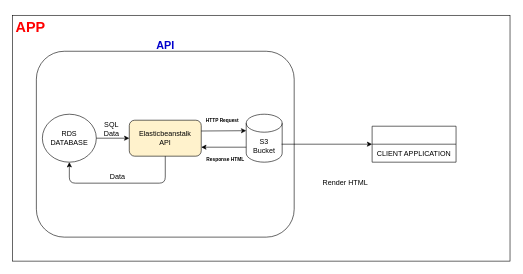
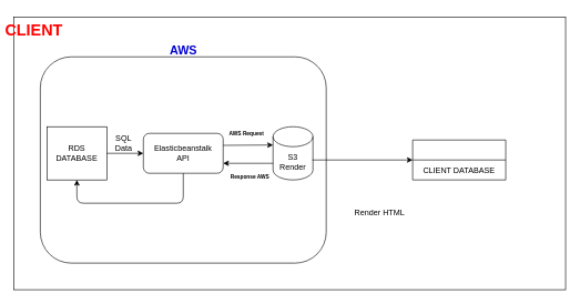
- <mxCell id="3" value="&lt;h1&gt;&lt;font color=&quot;#ff0000&quot;&gt;&lt;b&gt;APP&lt;/b&gt;&lt;/font&gt;&lt;/h1&gt;" style="text;html=1;align=center;verticalAlign=middle;resizable=0;points=[];autosize=1;strokeColor=none;fillColor=none;" vertex="1" parent="1"><mxGeometry x="20" y="20" width="60" height="50" as="geometry" /></mxCell>
+ <mxCell id="3" value="&lt;h1&gt;&lt;font color=&quot;#ff0000&quot;&gt;&lt;b&gt;CLIENT&lt;/b&gt;&lt;/font&gt;&lt;/h1&gt;" style="text;html=1;align=center;verticalAlign=middle;resizable=0;points=[];autosize=1;strokeColor=none;fillColor=none;" vertex="1" parent="1"><mxGeometry x="20" y="20" width="60" height="50" as="geometry" /></mxCell>
- <mxCell id="6" value="&lt;h2&gt;&lt;font color=&quot;#0000cc&quot;&gt;API&lt;/font&gt;&lt;/h2&gt;" style="text;html=1;align=center;verticalAlign=middle;resizable=0;points=[];autosize=1;strokeColor=none;fillColor=none;" vertex="1" parent="1"><mxGeometry x="245" y="50" width="60" height="50" as="geometry" /></mxCell>
+ <mxCell id="6" value="&lt;h2&gt;&lt;font color=&quot;#0000cc&quot;&gt;AWS&lt;/font&gt;&lt;/h2&gt;" style="text;html=1;align=center;verticalAlign=middle;resizable=0;points=[];autosize=1;strokeColor=none;fillColor=none;" vertex="1" parent="1"><mxGeometry x="245" y="50" width="60" height="50" as="geometry" /></mxCell>
- <mxCell id="19" value="&lt;h6&gt;HTTP Request&lt;/h6&gt;" style="text;html=1;align=center;verticalAlign=middle;resizable=0;points=[];autosize=1;strokeColor=none;fillColor=none;" vertex="1" parent="1"><mxGeometry x="335" y="170" width="70" height="60" as="geometry" /></mxCell>
+ <mxCell id="19" value="&lt;h6&gt;AWS Request&lt;/h6&gt;" style="text;html=1;align=center;verticalAlign=middle;resizable=0;points=[];autosize=1;strokeColor=none;fillColor=none;" vertex="1" parent="1"><mxGeometry x="335" y="170" width="70" height="60" as="geometry" /></mxCell>
- <mxCell id="7" value="RDS&lt;br&gt;DATABASE" style="ellipse;whiteSpace=wrap;html=1;" vertex="1" parent="1"><mxGeometry x="70" y="190" width="90" height="80" as="geometry" /></mxCell>
+ <mxCell id="7" value="RDS&lt;br&gt;DATABASE" style="whiteSpace=wrap;html=1;rounded=0;" vertex="1" parent="1"><mxGeometry x="70" y="190" width="90" height="80" as="geometry" /></mxCell>
- <mxCell id="8" value="Elasticbeanstalk&lt;br&gt;API" style="rounded=1;whiteSpace=wrap;html=1;fillColor=#fff2cc;" vertex="1" parent="1"><mxGeometry x="215" y="200" width="120" height="60" as="geometry" /></mxCell>
+ <mxCell id="8" value="Elasticbeanstalk&lt;br&gt;API" style="rounded=1;whiteSpace=wrap;html=1;" vertex="1" parent="1"><mxGeometry x="215" y="200" width="120" height="60" as="geometry" /></mxCell>
- <mxCell id="9" value="S3 &lt;br&gt;Bucket" style="shape=cylinder3;whiteSpace=wrap;html=1;boundedLbl=1;backgroundOutline=1;size=15;" vertex="1" parent="1"><mxGeometry x="410" y="190" width="60" height="80" as="geometry" /></mxCell>
+ <mxCell id="9" value="S3 &lt;br&gt;Render" style="shape=cylinder3;whiteSpace=wrap;html=1;boundedLbl=1;backgroundOutline=1;size=15;" vertex="1" parent="1"><mxGeometry x="410" y="190" width="60" height="80" as="geometry" /></mxCell>
- <mxCell id="11" value="CLIENT APPLICATION" style="text;strokeColor=none;fillColor=none;align=center;verticalAlign=middle;spacingLeft=4;spacingRight=4;overflow=hidden;points=[[0,0.5],[1,0.5]];portConstraint=eastwest;rotatable=0;" vertex="1" parent="10"><mxGeometry y="30" width="140" height="30" as="geometry" /></mxCell>
+ <mxCell id="11" value="CLIENT DATABASE" style="text;strokeColor=none;fillColor=none;align=center;verticalAlign=middle;spacingLeft=4;spacingRight=4;overflow=hidden;points=[[0,0.5],[1,0.5]];portConstraint=eastwest;rotatable=0;" vertex="1" parent="10"><mxGeometry y="30" width="140" height="30" as="geometry" /></mxCell>
- <mxCell id="20" value="&lt;h6&gt;Response HTML&lt;/h6&gt;" style="text;html=1;align=center;verticalAlign=middle;resizable=0;points=[];autosize=1;strokeColor=none;fillColor=none;" vertex="1" parent="1"><mxGeometry x="335" y="235" width="80" height="60" as="geometry" /></mxCell>
+ <mxCell id="20" value="&lt;h6&gt;Response AWS&lt;/h6&gt;" style="text;html=1;align=center;verticalAlign=middle;resizable=0;points=[];autosize=1;strokeColor=none;fillColor=none;" vertex="1" parent="1"><mxGeometry x="335" y="235" width="80" height="60" as="geometry" /></mxCell>
- <mxCell id="14" value="Data" style="text;html=1;align=center;verticalAlign=middle;resizable=0;points=[];autosize=1;strokeColor=none;fillColor=none;" vertex="1" parent="1"><mxGeometry x="175" y="285" width="40" height="20" as="geometry" /></mxCell>
- <mxCell id="21" value="Render HTML" style="text;html=1;align=center;verticalAlign=middle;resizable=0;points=[];autosize=1;strokeColor=none;fillColor=none;" vertex="1" parent="1"><mxGeometry x="530" y="295" width="90" height="20" as="geometry" /></mxCell>
+ <mxCell id="21" value="Render HTML" style="text;html=1;align=center;verticalAlign=middle;resizable=0;points=[];autosize=1;strokeColor=none;fillColor=none;" vertex="1" parent="1"><mxGeometry x="525" y="310" width="90" height="20" as="geometry" /></mxCell>
